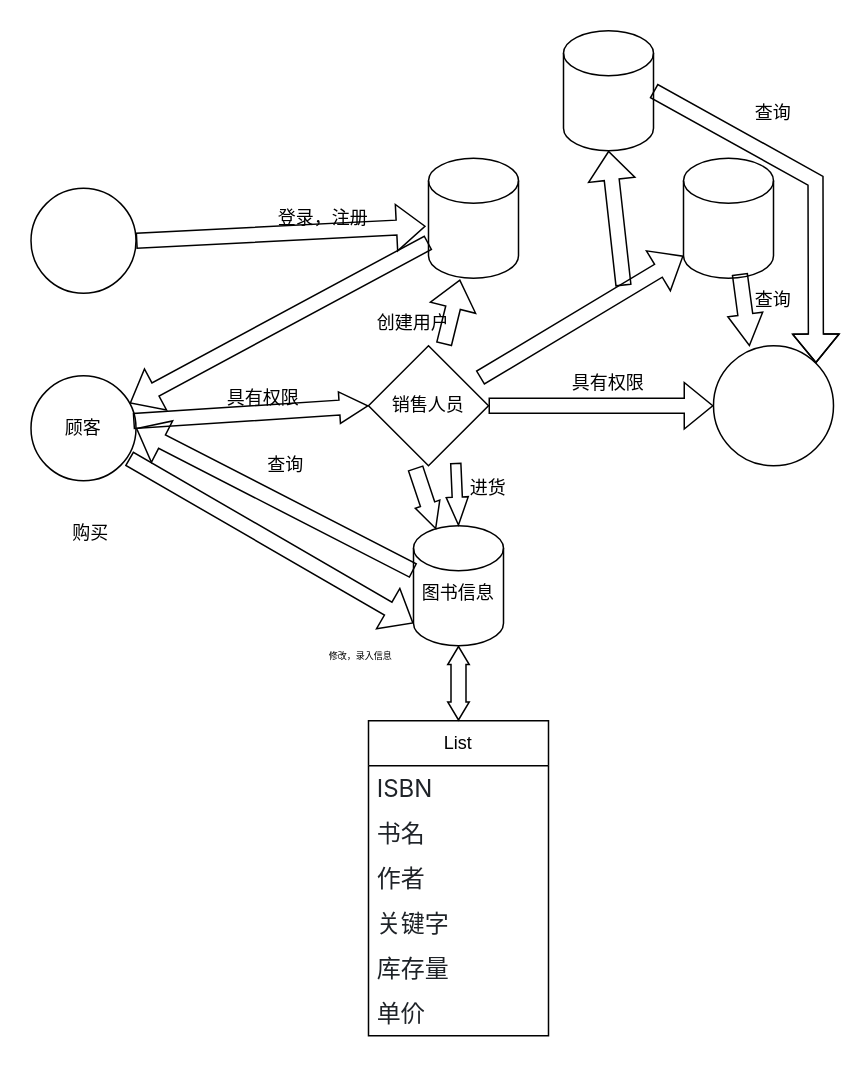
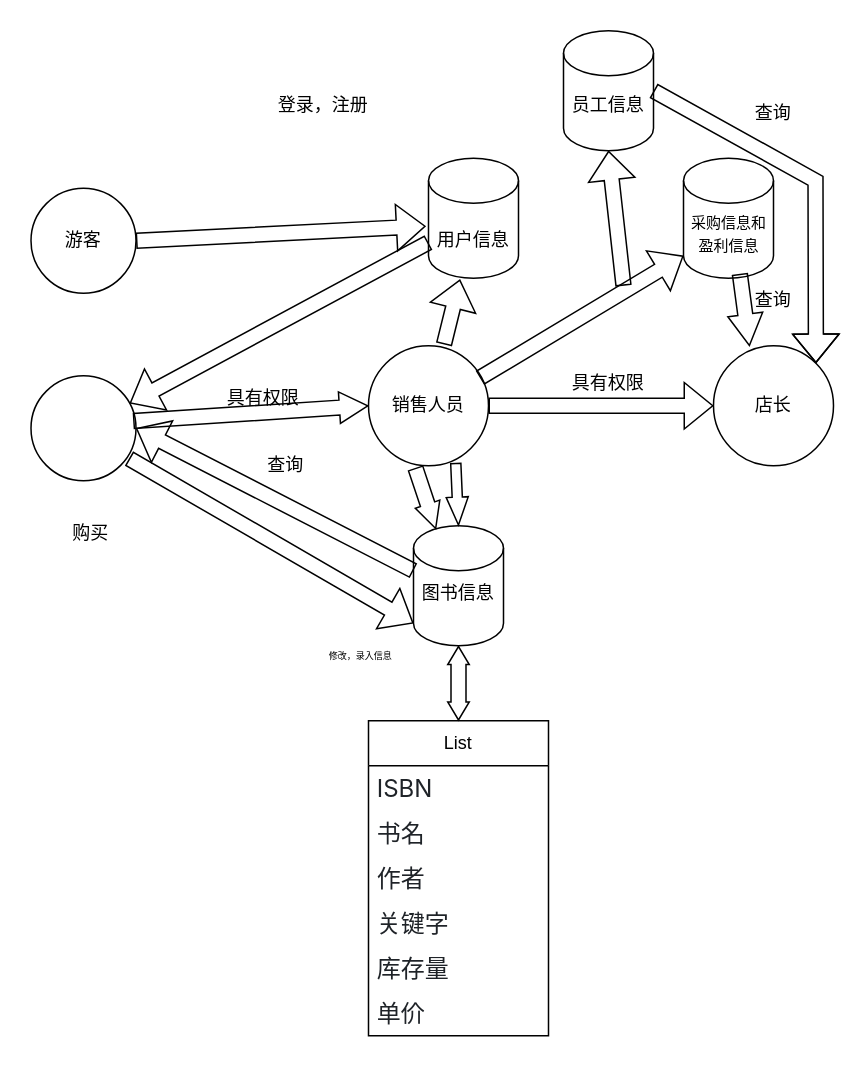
+ <mxCell id="42" value="员工信息" style="text;html=1;align=center;verticalAlign=middle;whiteSpace=wrap;rounded=0;" vertex="1" parent="1"><mxGeometry x="375" y="55" width="60" height="30" as="geometry" /></mxCell>
- <mxCell id="14" value="登录，注册" style="text;html=1;align=center;verticalAlign=middle;whiteSpace=wrap;rounded=0;" vertex="1" parent="1"><mxGeometry x="175" y="130" width="80" height="30" as="geometry" /></mxCell>
+ <mxCell id="14" value="登录，注册" style="text;html=1;align=center;verticalAlign=middle;whiteSpace=wrap;rounded=0;" vertex="1" parent="1"><mxGeometry x="175" y="55" width="80" height="30" as="geometry" /></mxCell>
+ <mxCell id="37" value="&lt;font style=&quot;font-size: 10px;&quot;&gt;采购信息和盈利信息&lt;/font&gt;" style="text;html=1;align=center;verticalAlign=middle;whiteSpace=wrap;rounded=0;" vertex="1" parent="1"><mxGeometry x="457.5" y="140" width="55" height="30" as="geometry" /></mxCell>
+ <mxCell id="3" value="游客" style="text;html=1;align=center;verticalAlign=middle;whiteSpace=wrap;rounded=0;" vertex="1" parent="1"><mxGeometry x="25" y="145" width="60" height="30" as="geometry" /></mxCell>
+ <mxCell id="12" value="用户信息" style="text;html=1;align=center;verticalAlign=middle;whiteSpace=wrap;rounded=0;" vertex="1" parent="1"><mxGeometry x="285" y="145" width="60" height="30" as="geometry" /></mxCell>
- <mxCell id="31" value="创建用户" style="text;html=1;align=center;verticalAlign=middle;whiteSpace=wrap;rounded=0;" vertex="1" parent="1"><mxGeometry x="245" y="200" width="60" height="30" as="geometry" /></mxCell>
- <mxCell id="6" value="销售人员" style="rhombus;whiteSpace=wrap;html=1;aspect=fixed;" vertex="1" parent="1"><mxGeometry x="245" y="230" width="80" height="80" as="geometry" /></mxCell>
+ <mxCell id="6" value="销售人员" style="ellipse;whiteSpace=wrap;html=1;aspect=fixed;" vertex="1" parent="1"><mxGeometry x="245" y="230" width="80" height="80" as="geometry" /></mxCell>
+ <mxCell id="8" value="店长" style="text;html=1;align=center;verticalAlign=middle;whiteSpace=wrap;rounded=0;" vertex="1" parent="1"><mxGeometry x="485" y="255" width="60" height="30" as="geometry" /></mxCell>
- <mxCell id="5" value="顾客" style="text;html=1;align=center;verticalAlign=middle;whiteSpace=wrap;rounded=0;" vertex="1" parent="1"><mxGeometry x="25" y="270" width="60" height="30" as="geometry" /></mxCell>
- <mxCell id="33" value="进货" style="text;html=1;align=center;verticalAlign=middle;whiteSpace=wrap;rounded=0;" vertex="1" parent="1"><mxGeometry x="295" y="310" width="60" height="30" as="geometry" /></mxCell>
